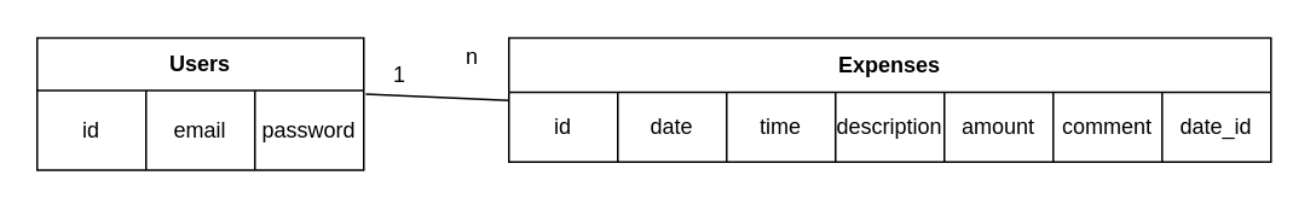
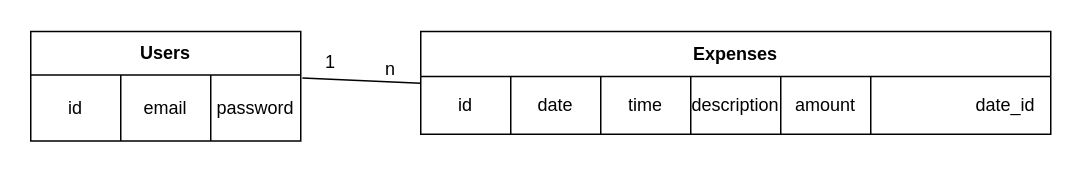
- <mxCell id="18" value="n" style="text;html=1;strokeColor=none;fillColor=none;align=center;verticalAlign=middle;whiteSpace=wrap;rounded=0;" vertex="1" parent="1"><mxGeometry x="250" y="21" width="20" height="20" as="geometry" /></mxCell>
+ <mxCell id="18" value="n" style="text;html=1;strokeColor=none;fillColor=none;align=center;verticalAlign=middle;whiteSpace=wrap;rounded=0;" vertex="1" parent="1"><mxGeometry x="250" y="36" width="20" height="20" as="geometry" /></mxCell>
- <mxCell id="14" value="comment" style="shape=partialRectangle;html=1;whiteSpace=wrap;connectable=0;fillColor=none;top=0;left=0;bottom=0;right=0;overflow=hidden;" vertex="1" parent="8"><mxGeometry x="300" width="60" height="39" as="geometry" /></mxCell>
